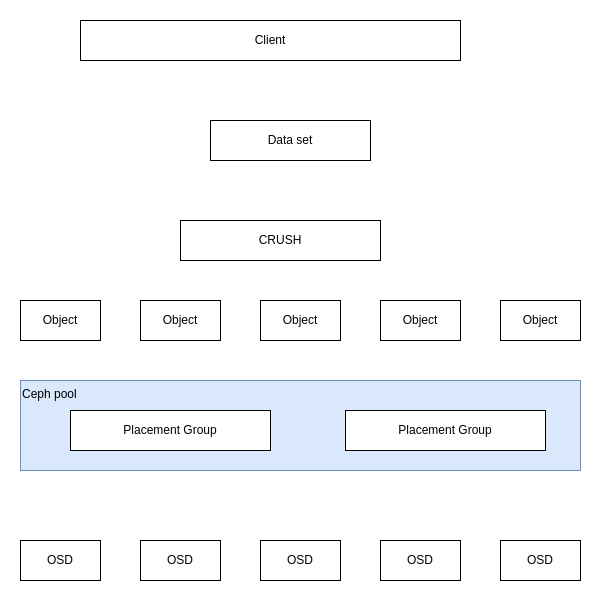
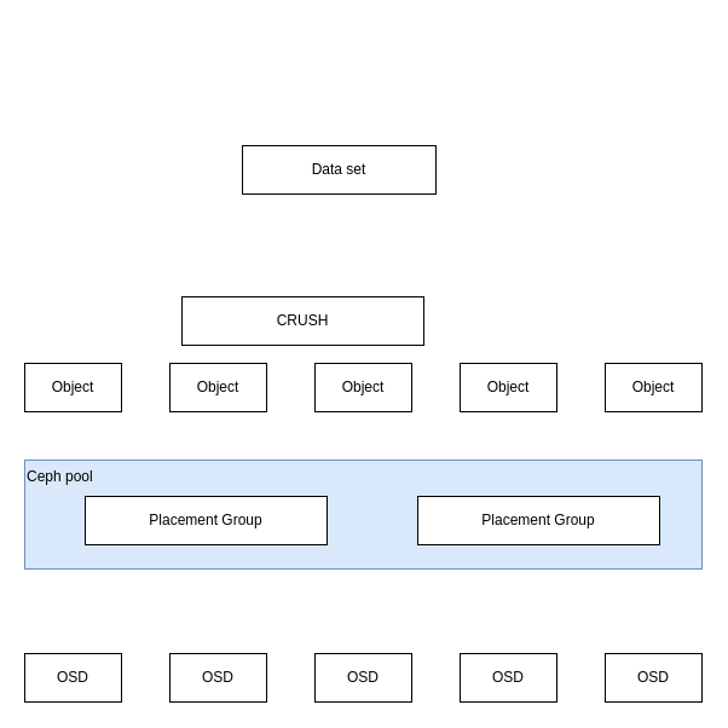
- <mxCell id="4" value="Client" style="rounded=0;whiteSpace=wrap;html=1;" vertex="1" parent="1"><mxGeometry x="80" y="20" width="380" height="40" as="geometry" /></mxCell>
- <mxCell id="5" value="Data set" style="rounded=0;whiteSpace=wrap;html=1;" vertex="1" parent="1"><mxGeometry x="210" y="120" width="160" height="40" as="geometry" /></mxCell>
+ <mxCell id="5" value="Data set" style="rounded=0;whiteSpace=wrap;html=1;" vertex="1" parent="1"><mxGeometry x="200" y="120" width="160" height="40" as="geometry" /></mxCell>
- <mxCell id="6" value="CRUSH" style="rounded=0;whiteSpace=wrap;html=1;" vertex="1" parent="1"><mxGeometry x="180" y="220" width="200" height="40" as="geometry" /></mxCell>
+ <mxCell id="6" value="CRUSH" style="rounded=0;whiteSpace=wrap;html=1;" vertex="1" parent="1"><mxGeometry x="150" y="245" width="200" height="40" as="geometry" /></mxCell>
